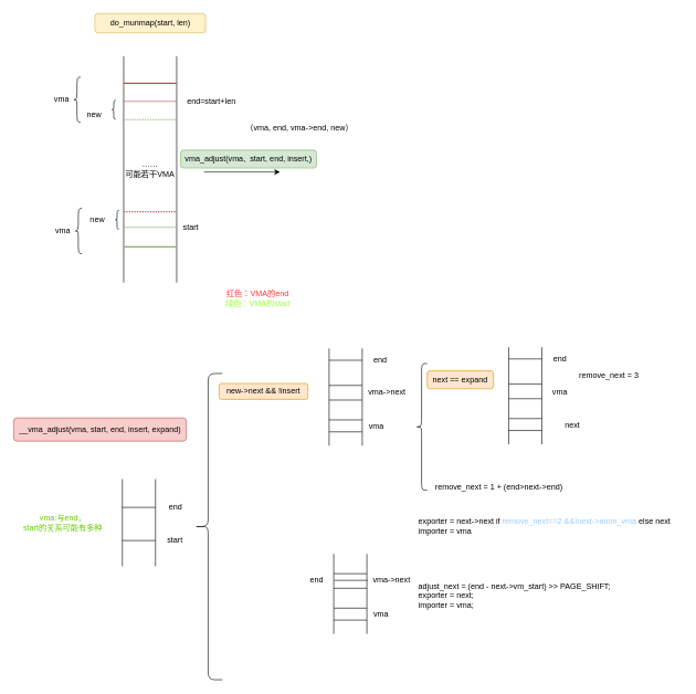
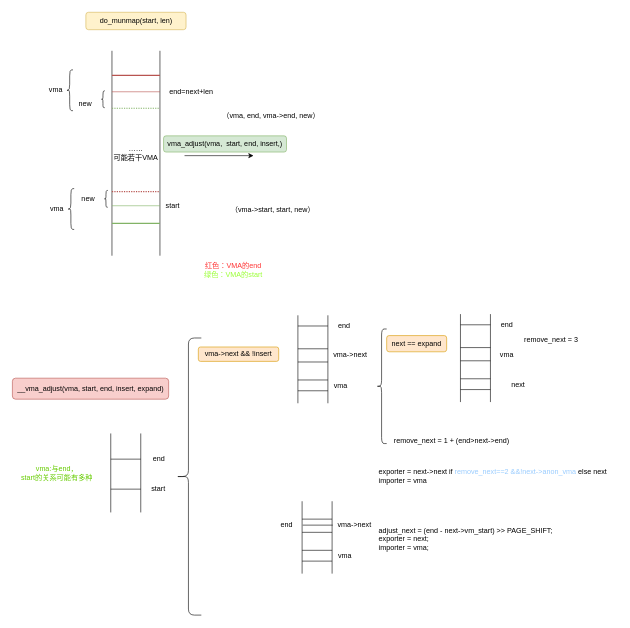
- <mxCell id="10" value="end=start+len" style="text;html=1;align=center;verticalAlign=middle;resizable=0;points=[];autosize=1;strokeColor=none;fillColor=none;" parent="1" vertex="1"><mxGeometry x="272" y="139.5" width="91" height="26" as="geometry" /></mxCell>
+ <mxCell id="10" value="end=next+len" style="text;html=1;align=center;verticalAlign=middle;resizable=0;points=[];autosize=1;strokeColor=none;fillColor=none;" parent="1" vertex="1"><mxGeometry x="272" y="139.5" width="91" height="26" as="geometry" /></mxCell>
+ <mxCell id="17" value="（vma-&amp;gt;start, start, new）" style="text;html=1;align=center;verticalAlign=middle;resizable=0;points=[];autosize=1;strokeColor=none;fillColor=none;" parent="1" vertex="1"><mxGeometry x="375" y="336" width="158" height="26" as="geometry" /></mxCell>
- <mxCell id="31" value="new-&amp;gt;next &amp;amp;&amp;amp; !insert" style="rounded=1;whiteSpace=wrap;html=1;fillColor=#ffe6cc;strokeColor=#d79b00;" vertex="1" parent="1"><mxGeometry x="330" y="578" width="134" height="24" as="geometry" /></mxCell>
+ <mxCell id="31" value="vma-&amp;gt;next &amp;amp;&amp;amp; !insert" style="rounded=1;whiteSpace=wrap;html=1;fillColor=#ffe6cc;strokeColor=#d79b00;" vertex="1" parent="1"><mxGeometry x="330" y="578" width="134" height="24" as="geometry" /></mxCell>
